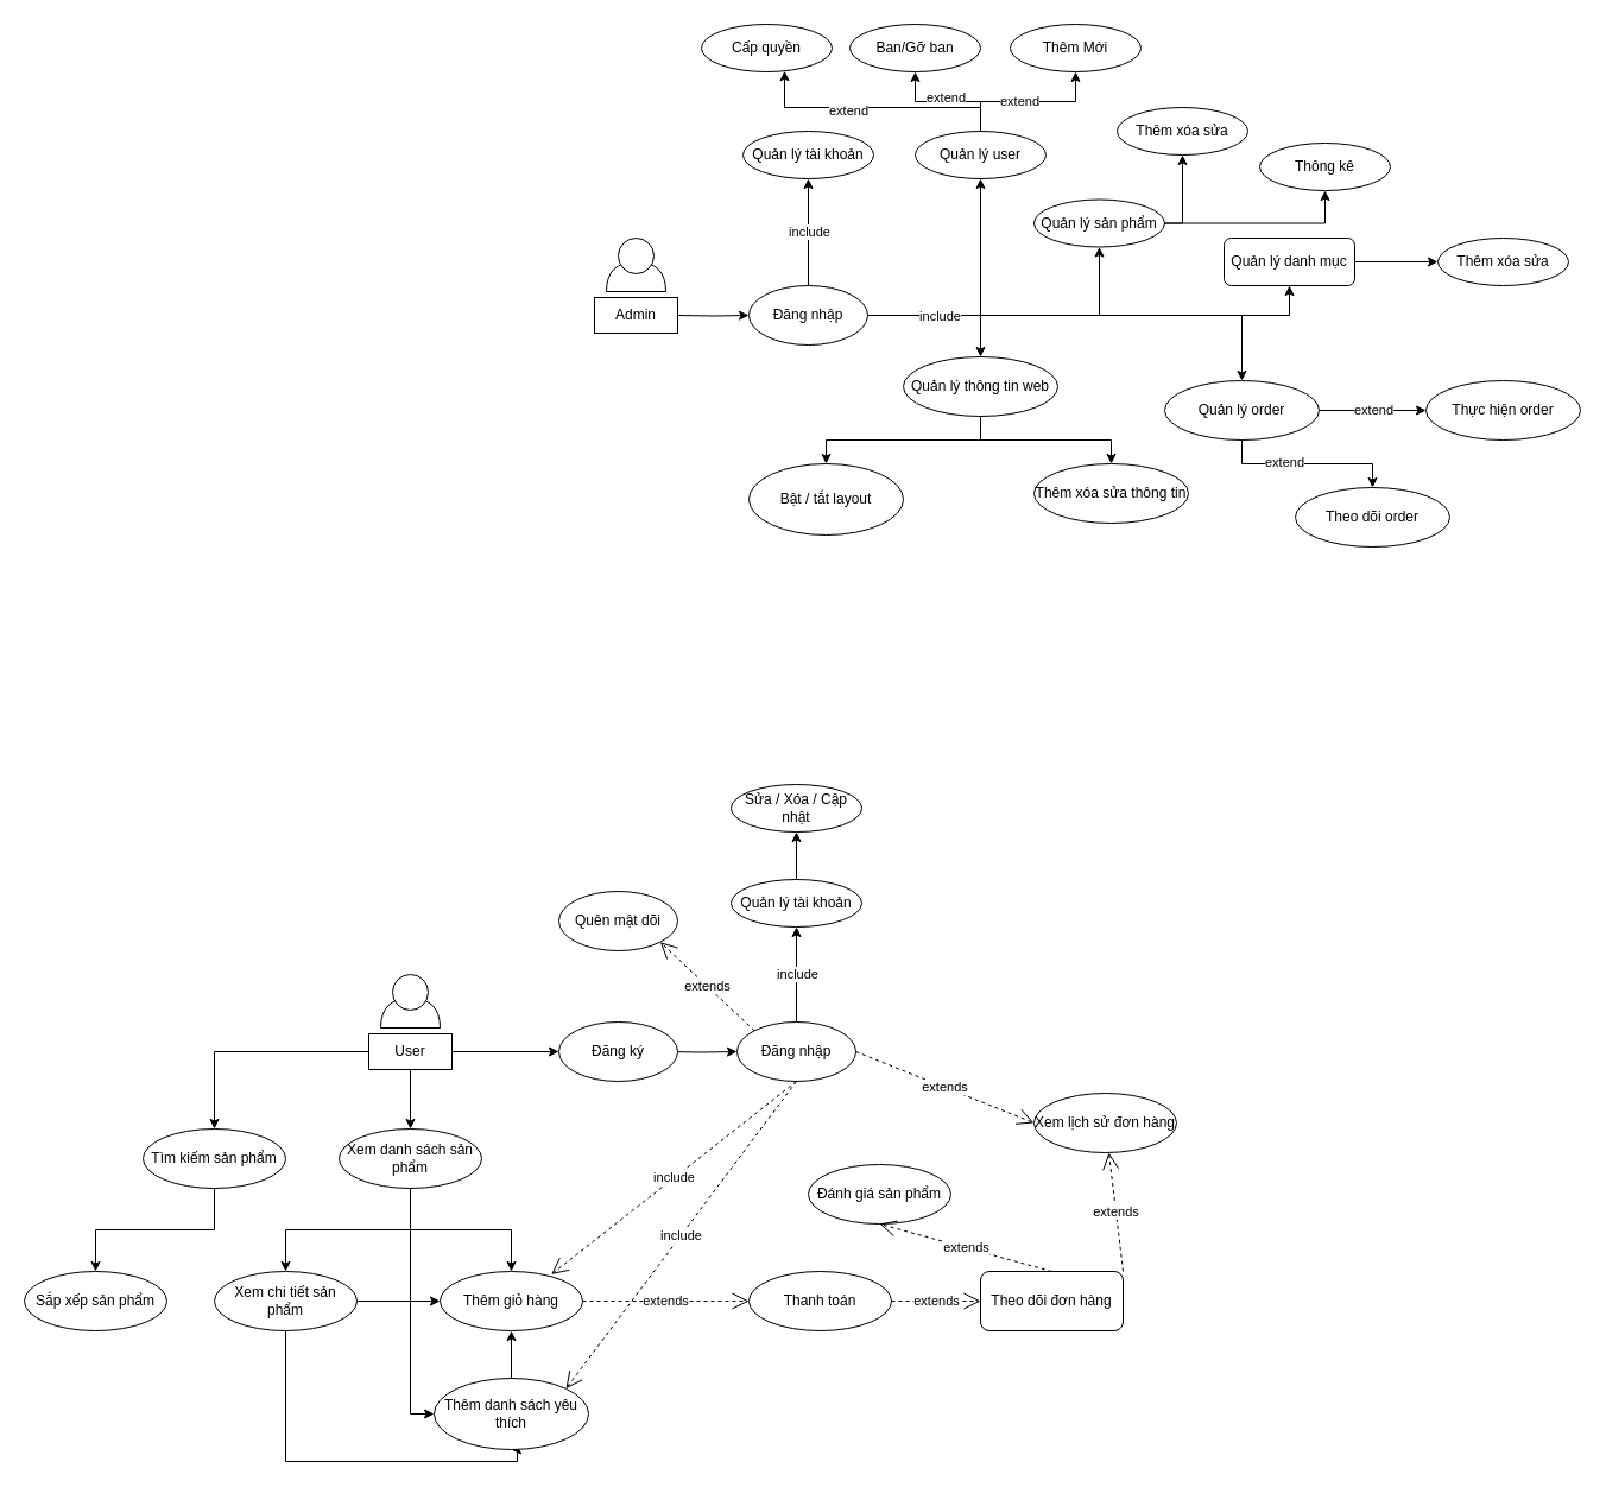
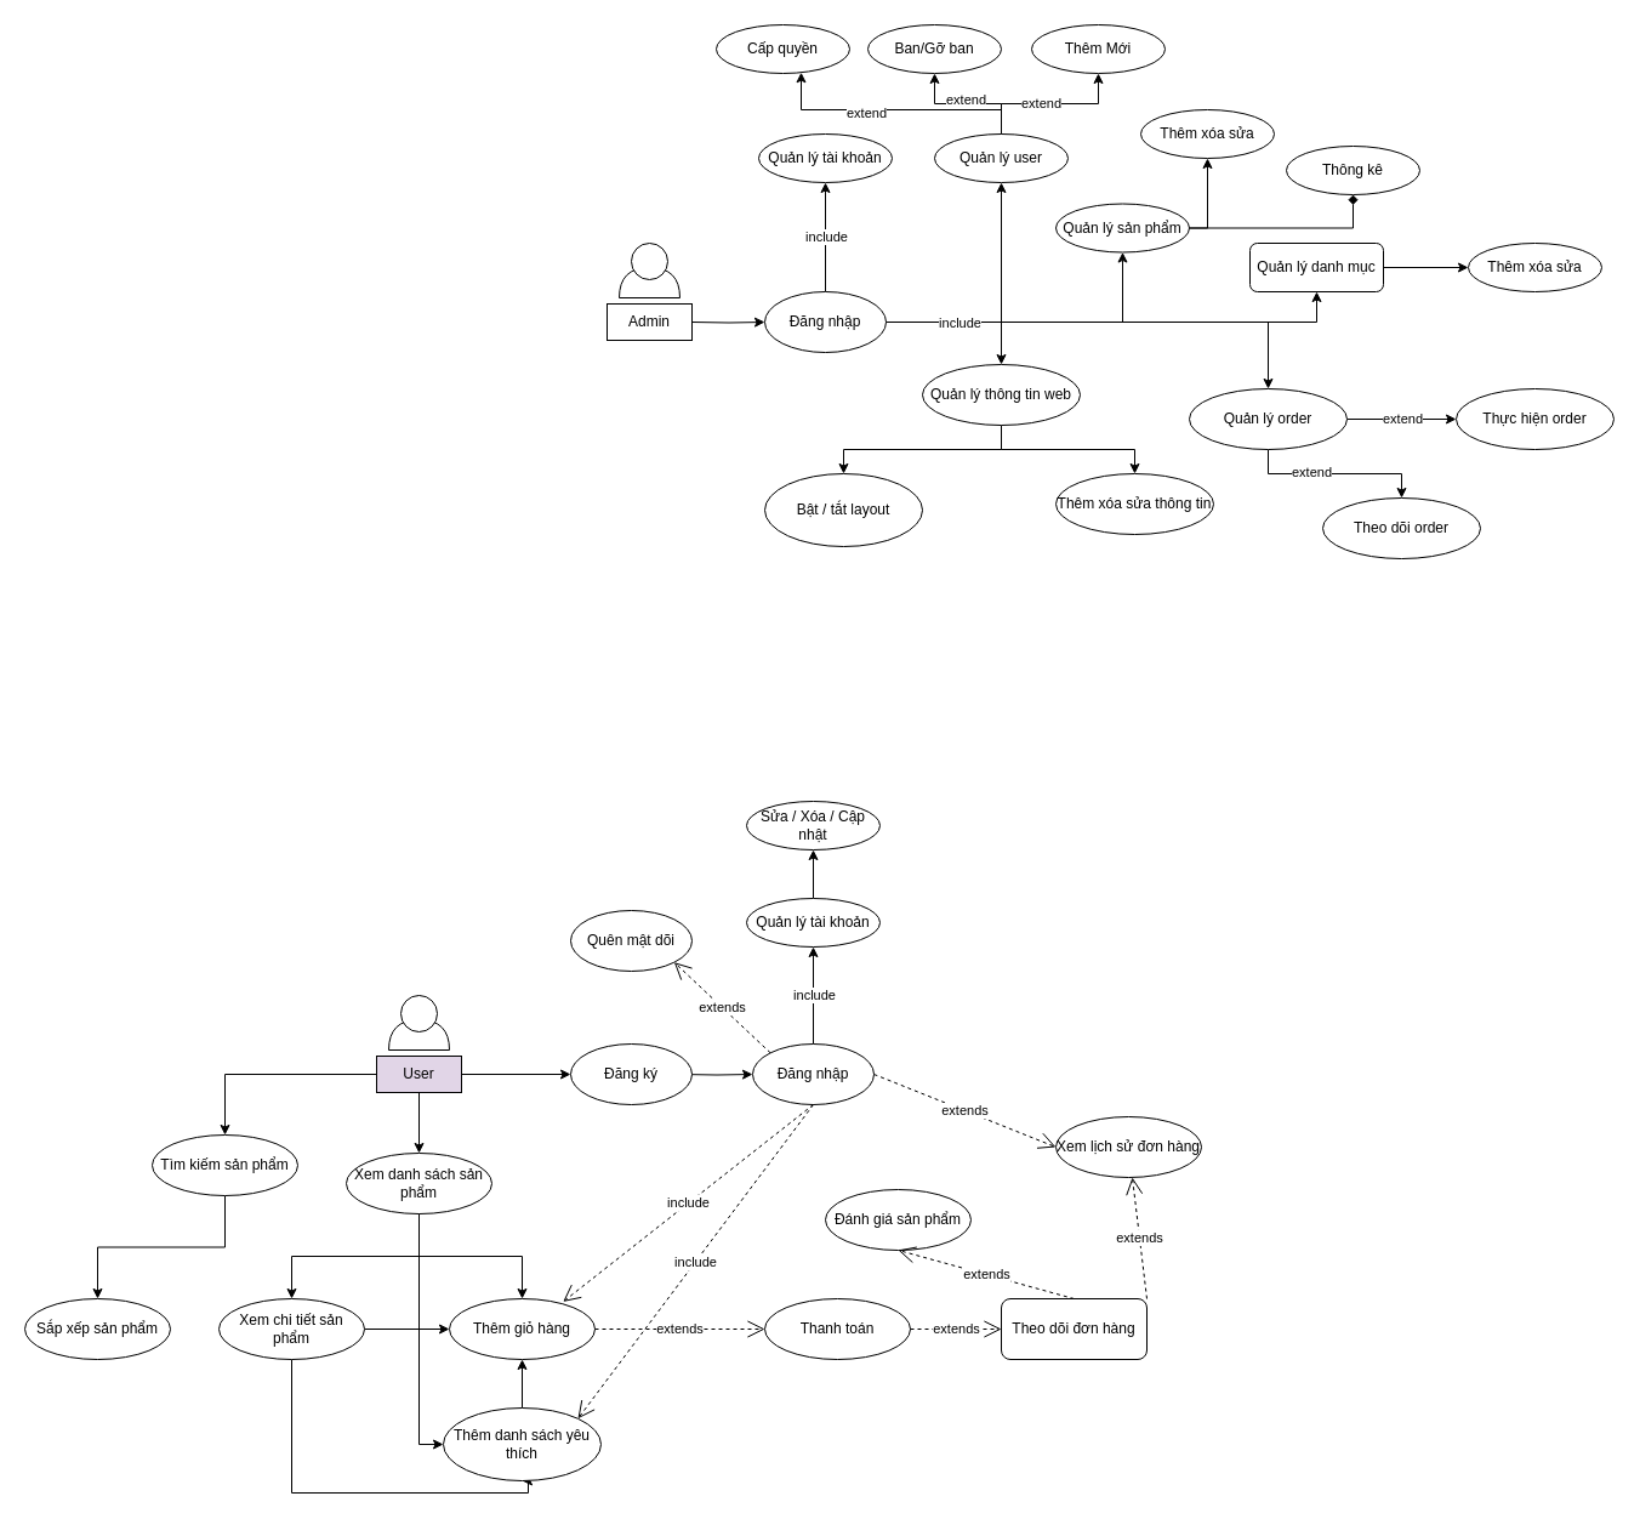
- <mxCell id="27" style="edgeStyle=orthogonalEdgeStyle;rounded=0;orthogonalLoop=1;jettySize=auto;html=1;" edge="1" parent="1" source="28" target="30"><mxGeometry relative="1" as="geometry" /></mxCell>
+ <mxCell id="27" style="edgeStyle=orthogonalEdgeStyle;rounded=0;orthogonalLoop=1;jettySize=auto;html=1;endArrow=diamond;" edge="1" parent="1" source="28" target="30"><mxGeometry relative="1" as="geometry" /></mxCell>
- <mxCell id="51" value="User" style="rounded=0;whiteSpace=wrap;html=1;" vertex="1" parent="1"><mxGeometry x="310" y="870" width="70" height="30" as="geometry" /></mxCell>
+ <mxCell id="51" value="User" style="rounded=0;whiteSpace=wrap;html=1;fillColor=#e1d5e7;" vertex="1" parent="1"><mxGeometry x="310" y="870" width="70" height="30" as="geometry" /></mxCell>
- <mxCell id="62" value="Tìm kiếm sản phẩm" style="ellipse;whiteSpace=wrap;html=1;" vertex="1" parent="1"><mxGeometry x="120" y="950" width="120" height="50" as="geometry" /></mxCell>
+ <mxCell id="62" value="Tìm kiếm sản phẩm" style="ellipse;whiteSpace=wrap;html=1;" vertex="1" parent="1"><mxGeometry x="125" y="935" width="120" height="50" as="geometry" /></mxCell>
